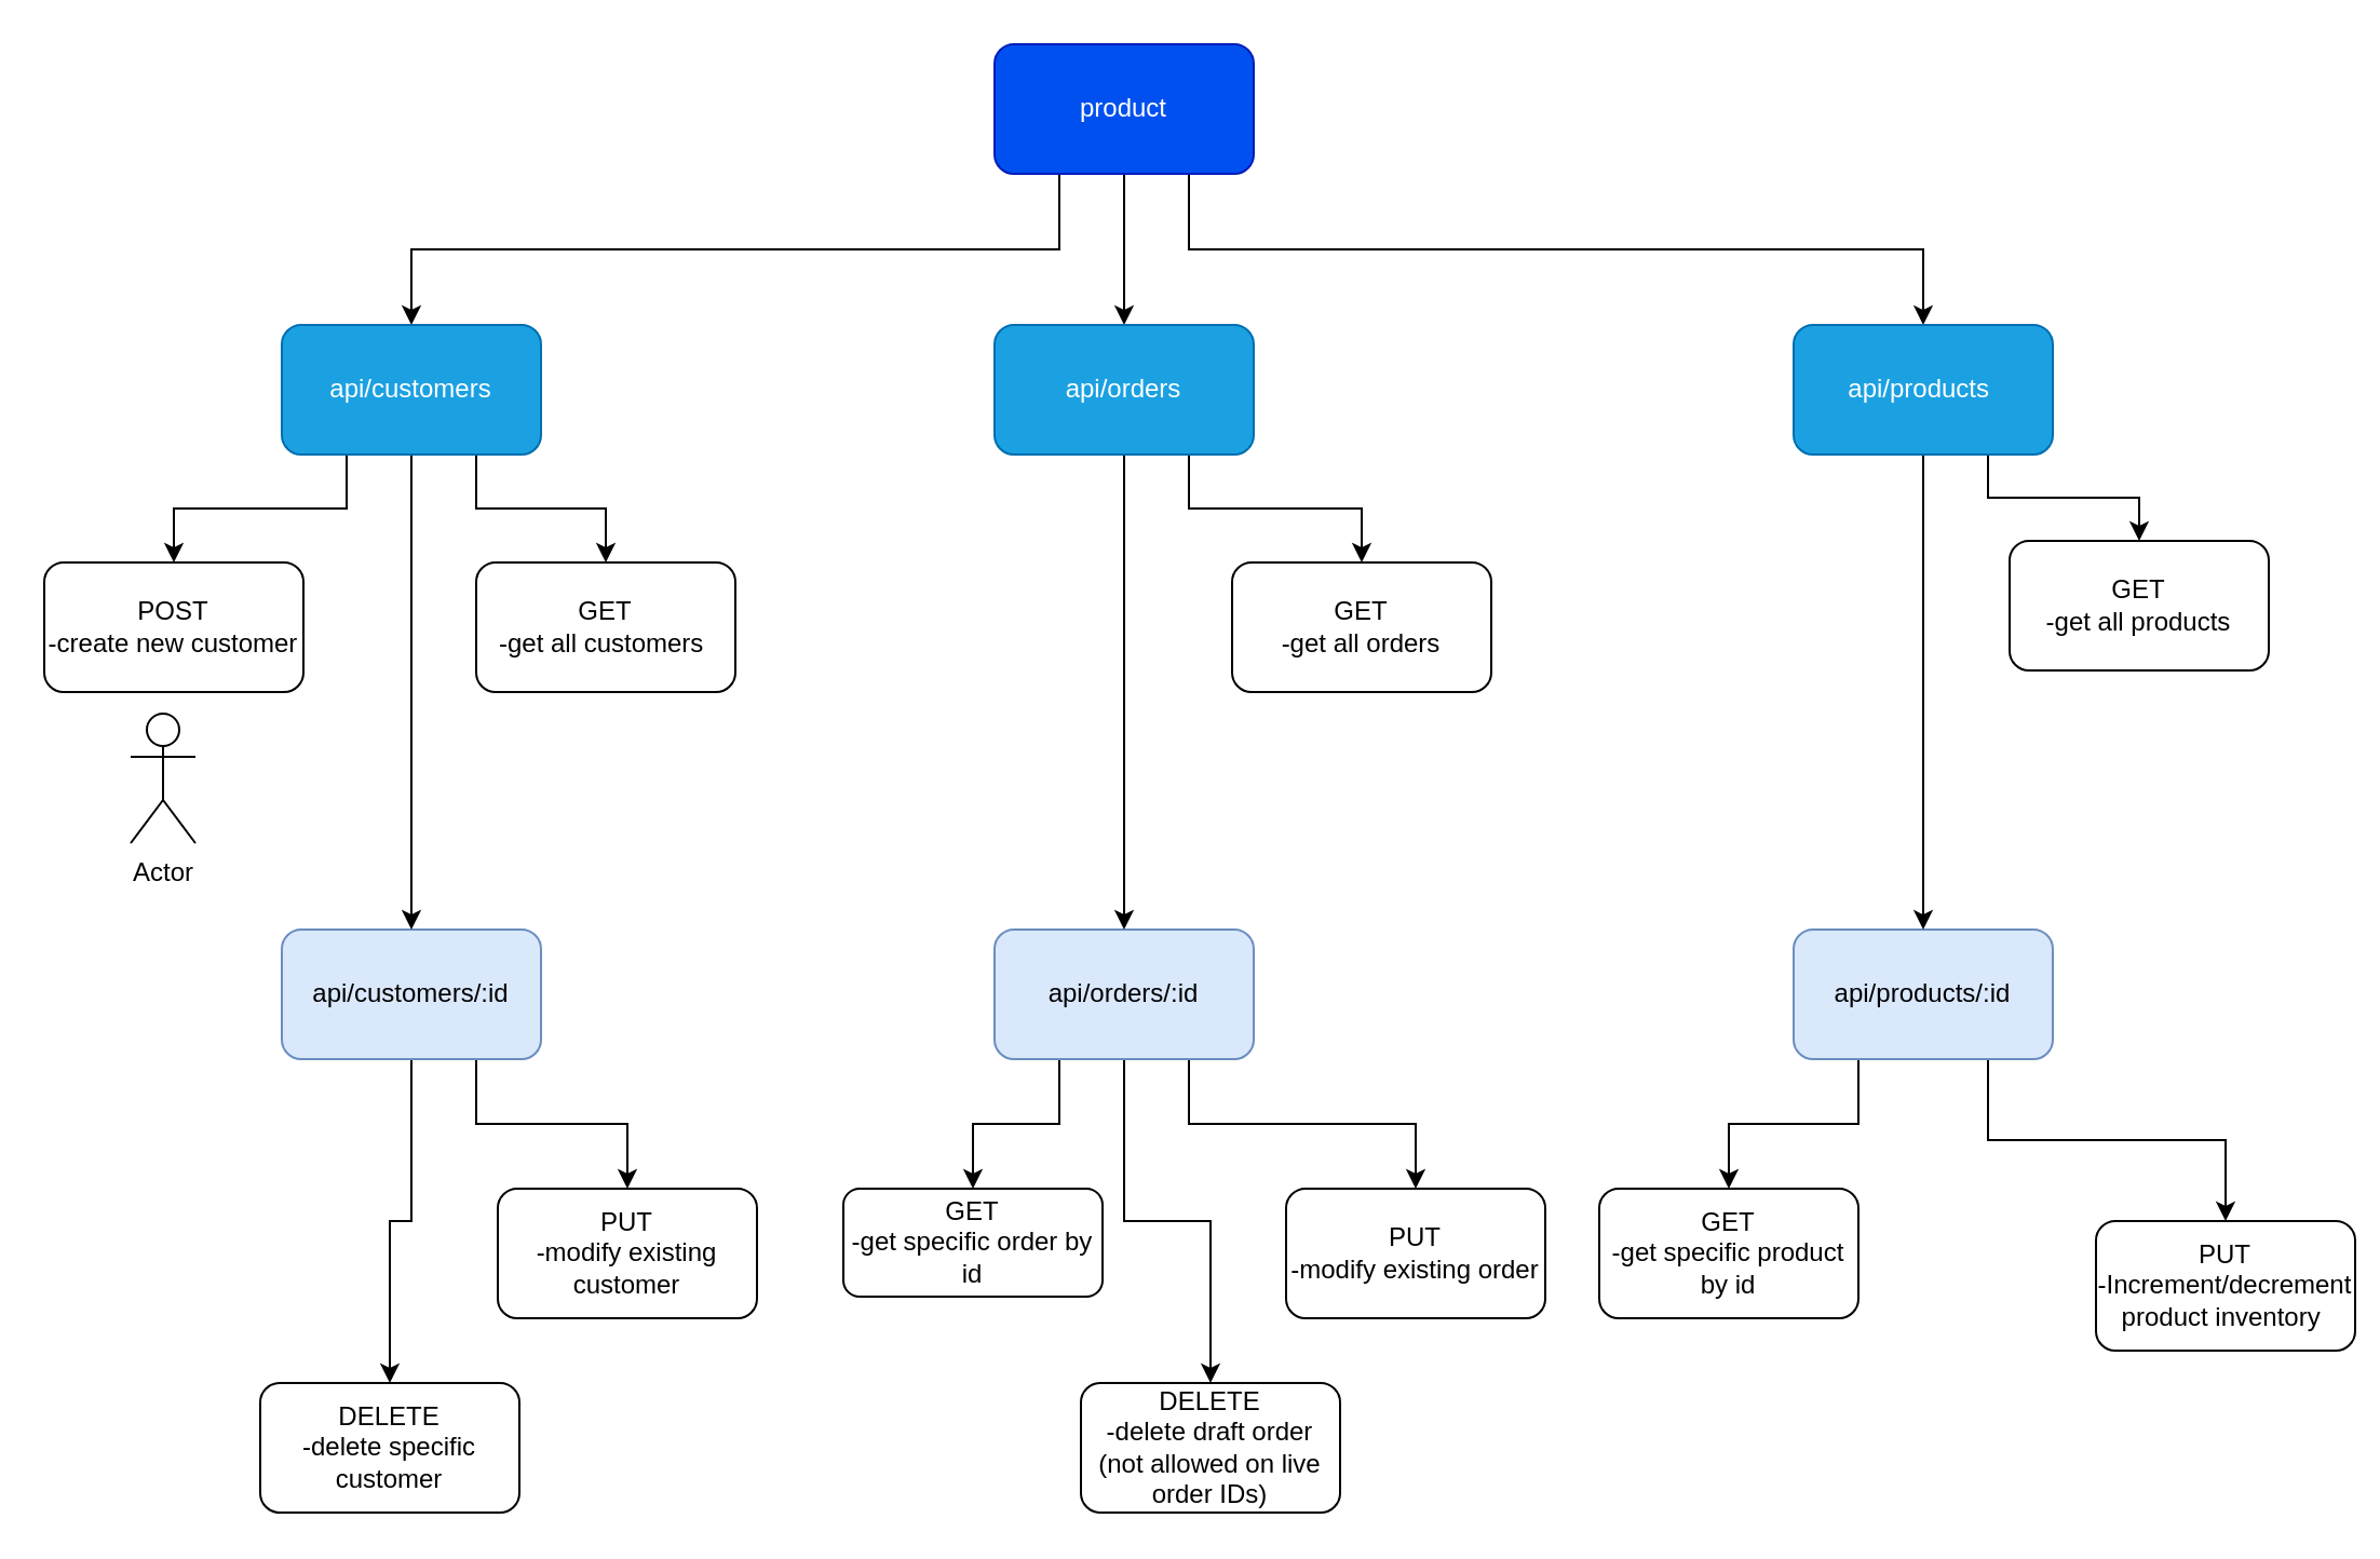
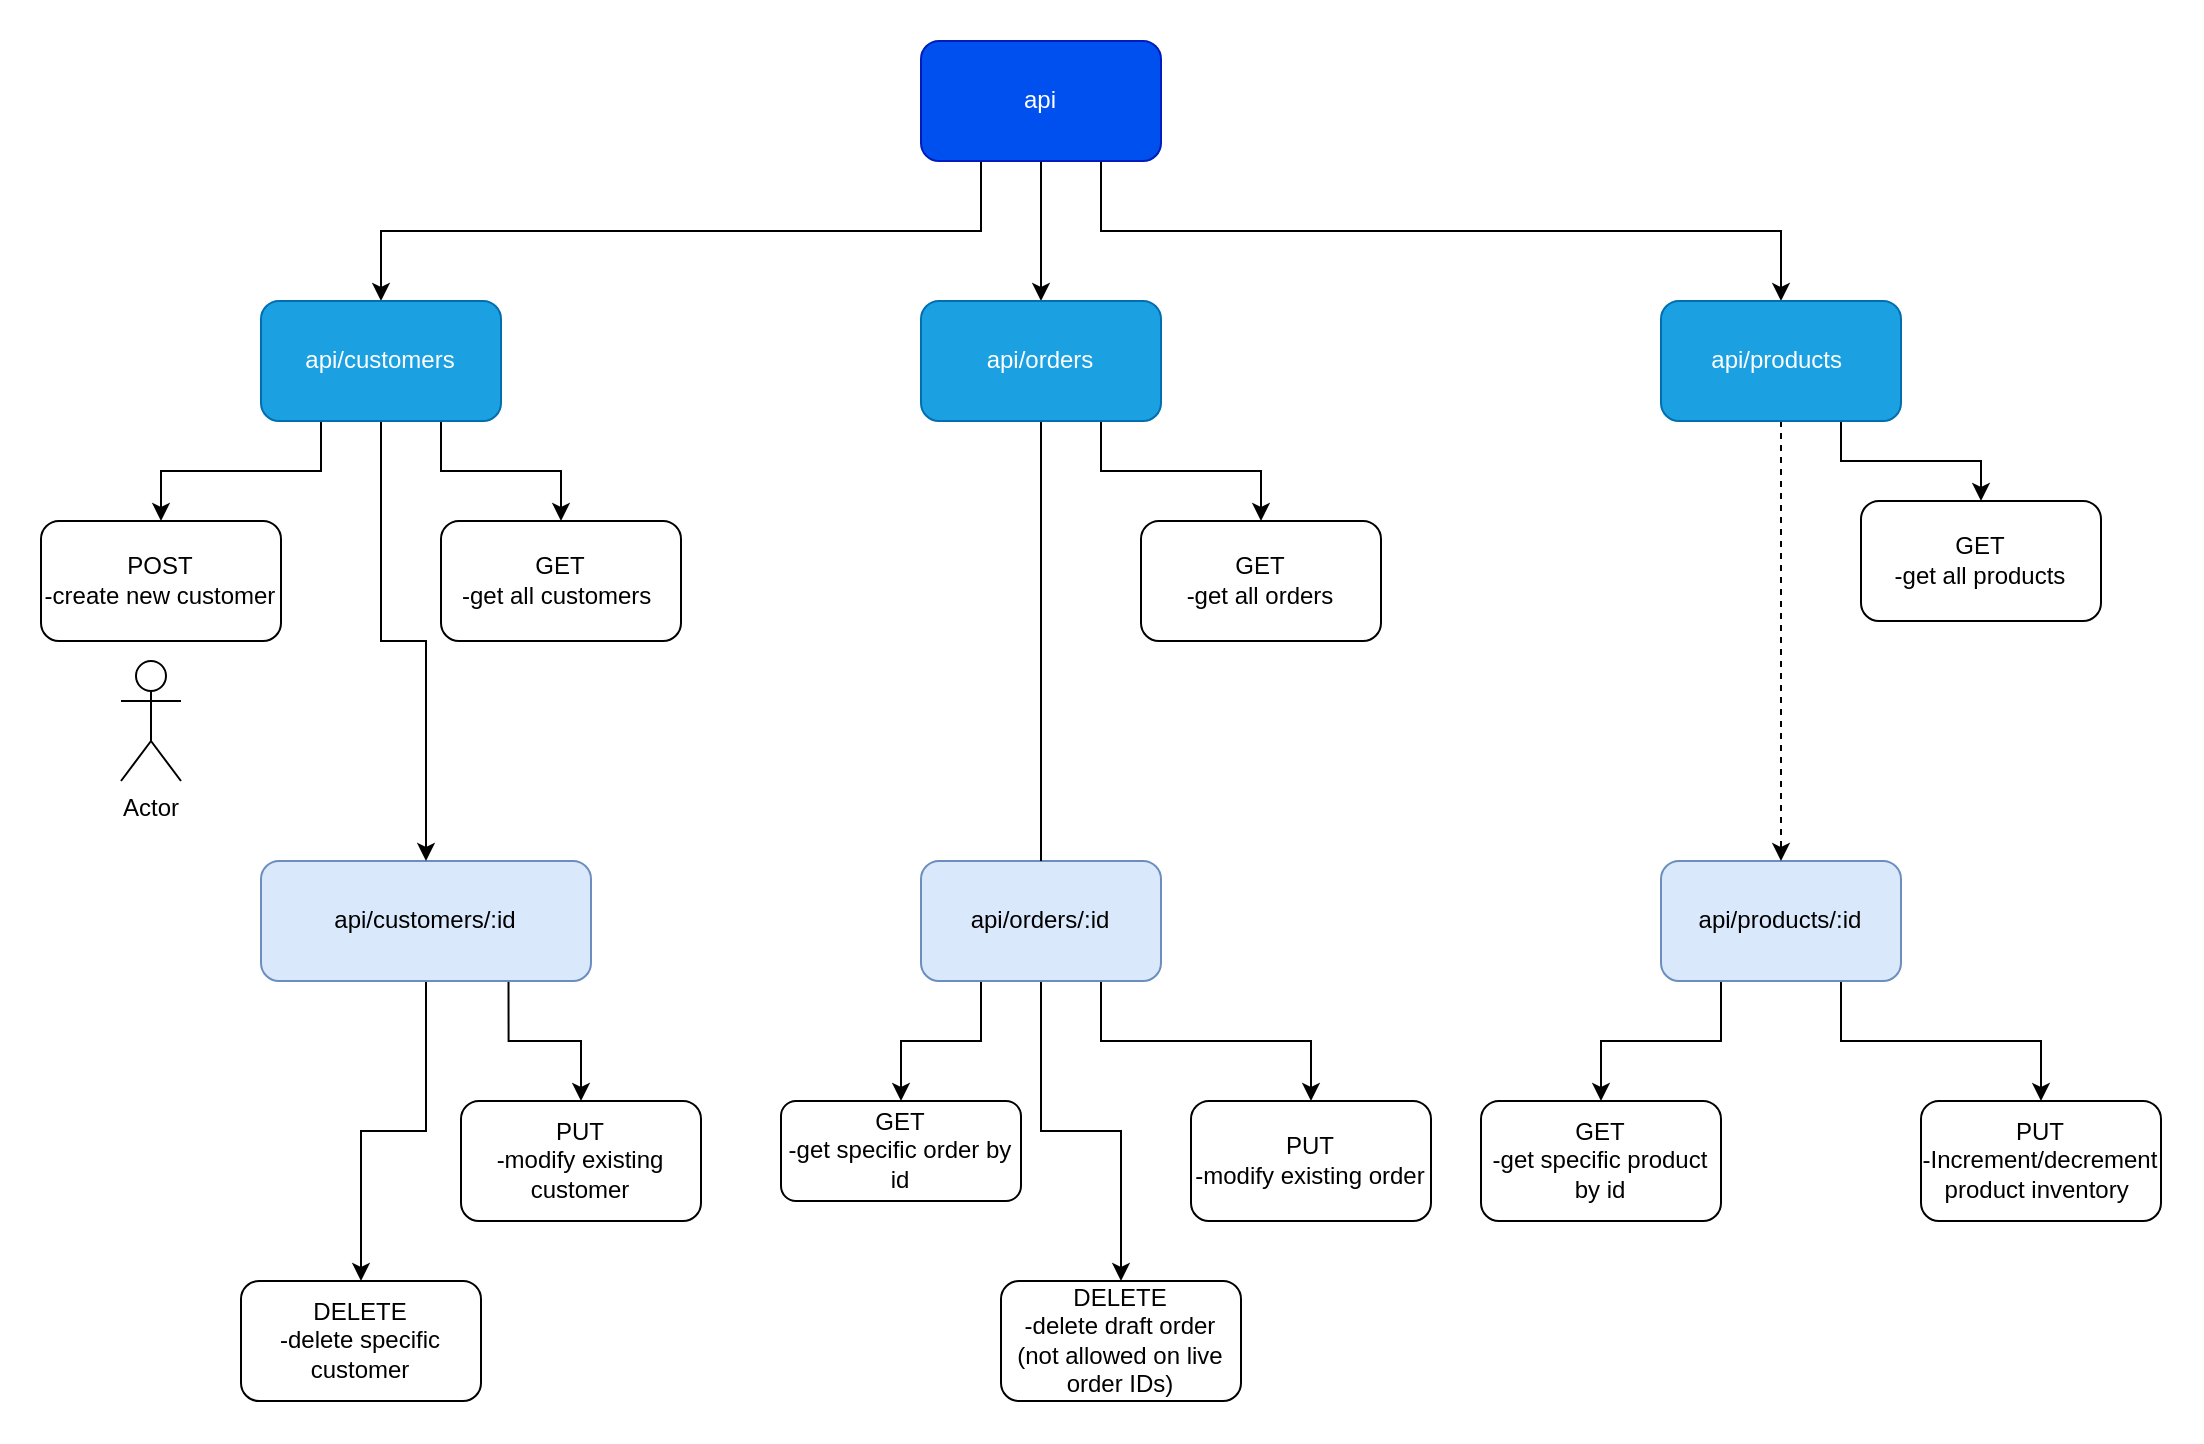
- <mxCell id="15" value="product" style="rounded=1;whiteSpace=wrap;html=1;fillColor=#0050ef;strokeColor=#001DBC;fontColor=#ffffff;" parent="1" vertex="1"><mxGeometry x="460" y="20" width="120" height="60" as="geometry" /></mxCell>
+ <mxCell id="15" value="api" style="rounded=1;whiteSpace=wrap;html=1;fillColor=#0050ef;strokeColor=#001DBC;fontColor=#ffffff;" parent="1" vertex="1"><mxGeometry x="460" y="20" width="120" height="60" as="geometry" /></mxCell>
- <mxCell id="23" style="edgeStyle=orthogonalEdgeStyle;rounded=0;orthogonalLoop=1;jettySize=auto;html=1;exitX=0.5;exitY=1;exitDx=0;exitDy=0;entryX=0.5;entryY=0;entryDx=0;entryDy=0;" parent="1" source="25" target="11" edge="1"><mxGeometry relative="1" as="geometry" /></mxCell>
+ <mxCell id="23" style="edgeStyle=orthogonalEdgeStyle;rounded=0;orthogonalLoop=1;jettySize=auto;html=1;exitX=0.5;exitY=1;exitDx=0;exitDy=0;entryX=0.5;entryY=0;entryDx=0;entryDy=0;dashed=1;" parent="1" source="25" target="11" edge="1"><mxGeometry relative="1" as="geometry" /></mxCell>
- <mxCell id="20" style="edgeStyle=orthogonalEdgeStyle;rounded=0;orthogonalLoop=1;jettySize=auto;html=1;exitX=0.5;exitY=1;exitDx=0;exitDy=0;entryX=0.5;entryY=0;entryDx=0;entryDy=0;" parent="1" source="22" target="8" edge="1"><mxGeometry relative="1" as="geometry" /></mxCell>
+ <mxCell id="20" style="edgeStyle=orthogonalEdgeStyle;rounded=0;orthogonalLoop=1;jettySize=auto;html=1;exitX=0.5;exitY=1;exitDx=0;exitDy=0;entryX=0.5;entryY=0;entryDx=0;entryDy=0;endArrow=none;" parent="1" source="22" target="8" edge="1"><mxGeometry relative="1" as="geometry" /></mxCell>
- <mxCell id="4" value="api/customers/:id" style="rounded=1;whiteSpace=wrap;html=1;fillColor=#dae8fc;strokeColor=#6c8ebf;" parent="1" vertex="1"><mxGeometry x="130" y="430" width="120" height="60" as="geometry" /></mxCell>
+ <mxCell id="4" value="api/customers/:id" style="rounded=1;whiteSpace=wrap;html=1;fillColor=#dae8fc;strokeColor=#6c8ebf;" parent="1" vertex="1"><mxGeometry x="130" y="430" width="165" height="60" as="geometry" /></mxCell>
- <mxCell id="33" value="PUT&lt;br&gt;-Increment/decrement product inventory&amp;nbsp;" style="rounded=1;whiteSpace=wrap;html=1;" parent="1" vertex="1"><mxGeometry x="970" y="565" width="120" height="60" as="geometry" /></mxCell>
+ <mxCell id="33" value="PUT&lt;br&gt;-Increment/decrement product inventory&amp;nbsp;" style="rounded=1;whiteSpace=wrap;html=1;" parent="1" vertex="1"><mxGeometry x="960" y="550" width="120" height="60" as="geometry" /></mxCell>
